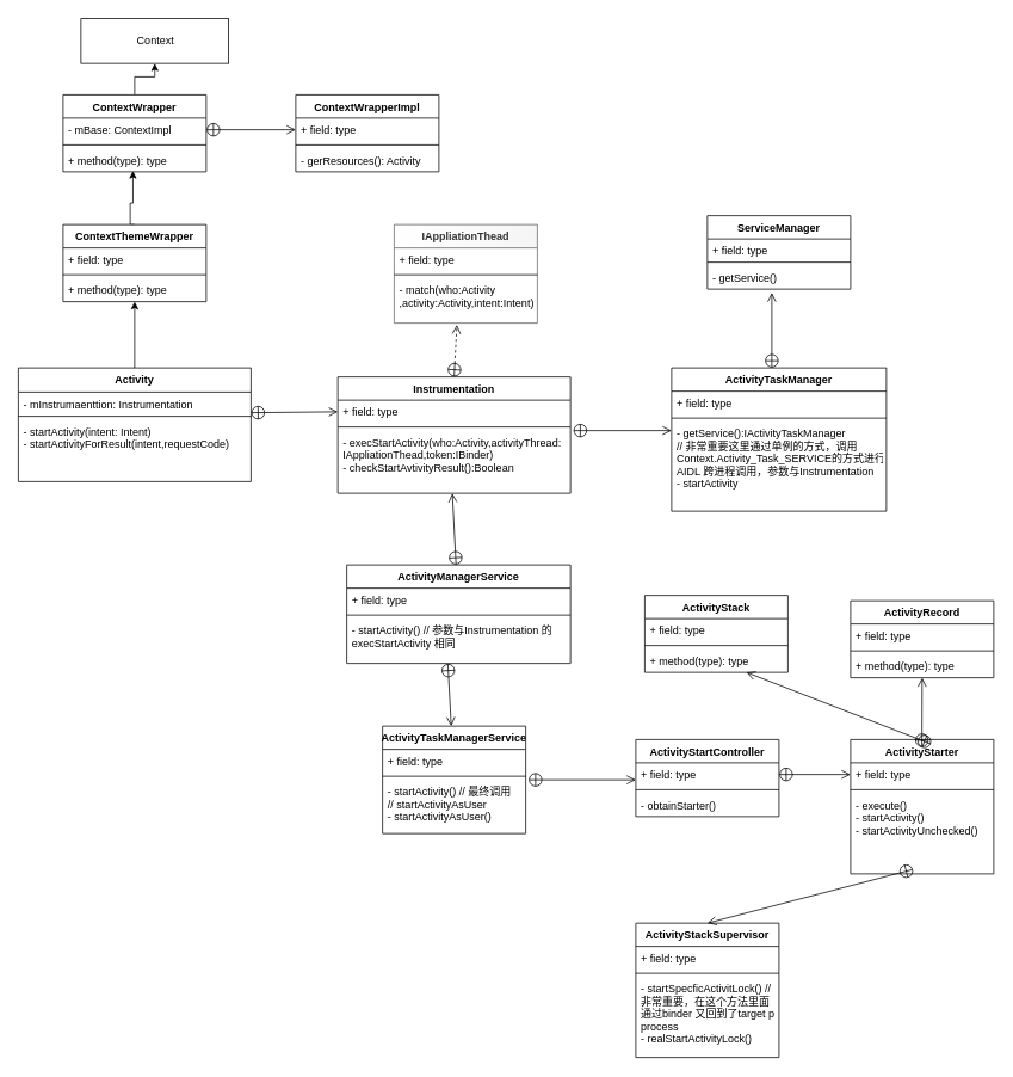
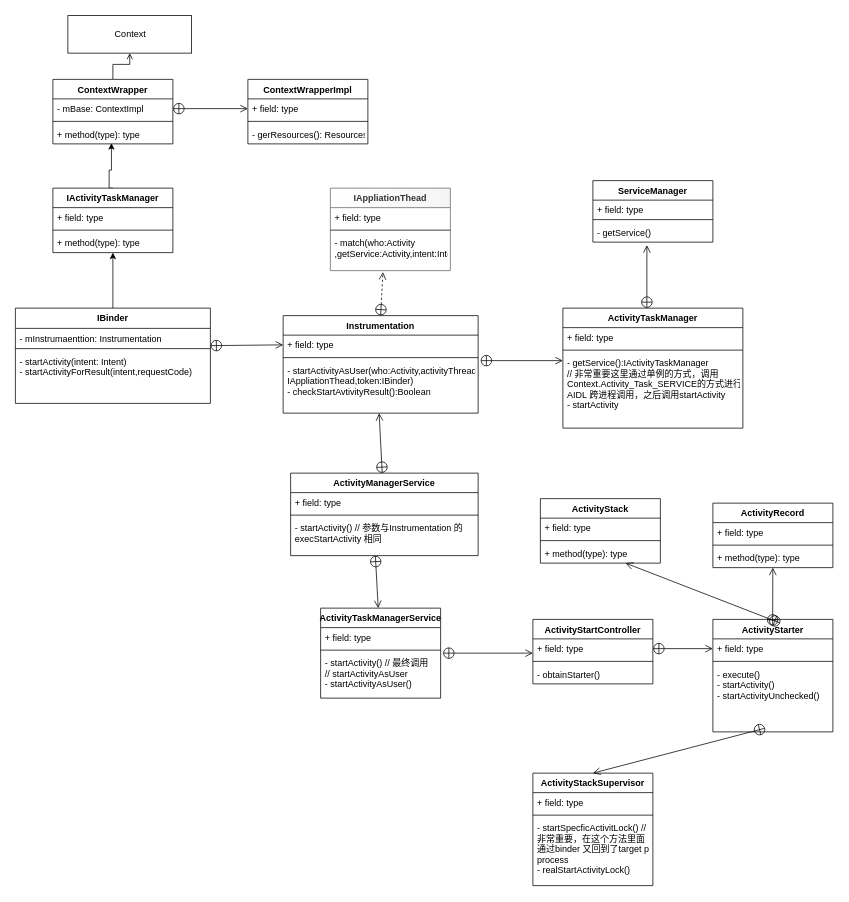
- <mxCell id="13" style="edgeStyle=orthogonalEdgeStyle;rounded=0;orthogonalLoop=1;jettySize=auto;html=1;exitX=0.5;exitY=0;exitDx=0;exitDy=0;entryX=0.5;entryY=1;entryDx=0;entryDy=0;" edge="1" parent="1" source="14" target="18"><mxGeometry relative="1" as="geometry" /></mxCell>
+ <mxCell id="13" style="edgeStyle=orthogonalEdgeStyle;rounded=0;orthogonalLoop=1;jettySize=auto;html=1;exitX=0.5;exitY=0;exitDx=0;exitDy=0;entryX=0.5;entryY=1;entryDx=0;entryDy=0;endArrow=open;" edge="1" parent="1" source="14" target="18"><mxGeometry relative="1" as="geometry" /></mxCell>
- <mxCell id="22" value="- gerResources(): Activity" style="text;strokeColor=none;fillColor=none;align=left;verticalAlign=top;spacingLeft=4;spacingRight=4;overflow=hidden;rotatable=0;points=[[0,0.5],[1,0.5]];portConstraint=eastwest;" vertex="1" parent="19"><mxGeometry y="60" width="160" height="26" as="geometry" /></mxCell>
+ <mxCell id="22" value="- gerResources(): Resources" style="text;strokeColor=none;fillColor=none;align=left;verticalAlign=top;spacingLeft=4;spacingRight=4;overflow=hidden;rotatable=0;points=[[0,0.5],[1,0.5]];portConstraint=eastwest;" vertex="1" parent="19"><mxGeometry y="60" width="160" height="26" as="geometry" /></mxCell>
- <mxCell id="9" value="ContextThemeWrapper&#10;" style="swimlane;fontStyle=1;align=center;verticalAlign=top;childLayout=stackLayout;horizontal=1;startSize=26;horizontalStack=0;resizeParent=1;resizeParentMax=0;resizeLast=0;collapsible=1;marginBottom=0;" vertex="1" parent="1"><mxGeometry x="70" y="250" width="160" height="86" as="geometry" /></mxCell>
+ <mxCell id="9" value="IActivityTaskManager&#10;" style="swimlane;fontStyle=1;align=center;verticalAlign=top;childLayout=stackLayout;horizontal=1;startSize=26;horizontalStack=0;resizeParent=1;resizeParentMax=0;resizeLast=0;collapsible=1;marginBottom=0;" vertex="1" parent="1"><mxGeometry x="70" y="250" width="160" height="86" as="geometry" /></mxCell>
- <mxCell id="31" value="- match(who:Activity&#10;,activity:Activity,intent:Intent) // 启动activity" style="text;strokeColor=none;fillColor=none;align=left;verticalAlign=top;spacingLeft=4;spacingRight=4;overflow=hidden;rotatable=0;points=[[0,0.5],[1,0.5]];portConstraint=eastwest;" vertex="1" parent="28"><mxGeometry y="60" width="160" height="50" as="geometry" /></mxCell>
+ <mxCell id="31" value="- match(who:Activity&#10;,getService:Activity,intent:Intent) // 启动activity" style="text;strokeColor=none;fillColor=none;align=left;verticalAlign=top;spacingLeft=4;spacingRight=4;overflow=hidden;rotatable=0;points=[[0,0.5],[1,0.5]];portConstraint=eastwest;" vertex="1" parent="28"><mxGeometry y="60" width="160" height="50" as="geometry" /></mxCell>
- <mxCell id="3" value="Activity&#10;" style="swimlane;fontStyle=1;align=center;verticalAlign=top;childLayout=stackLayout;horizontal=1;startSize=27;horizontalStack=0;resizeParent=1;resizeParentMax=0;resizeLast=0;collapsible=1;marginBottom=0;" vertex="1" parent="1"><mxGeometry x="20" y="410" width="260" height="127" as="geometry" /></mxCell>
+ <mxCell id="3" value="IBinder&#10;" style="swimlane;fontStyle=1;align=center;verticalAlign=top;childLayout=stackLayout;horizontal=1;startSize=27;horizontalStack=0;resizeParent=1;resizeParentMax=0;resizeLast=0;collapsible=1;marginBottom=0;" vertex="1" parent="1"><mxGeometry x="20" y="410" width="260" height="127" as="geometry" /></mxCell>
- <mxCell id="36" value="- getService():IActivityTaskManager&#10;// 非常重要这里通过单例的方式，调用&#10;Context.Activity_Task_SERVICE的方式进行&#10;AIDL 跨进程调用，参数与Instrumentation&#10;- startActivity" style="text;strokeColor=none;fillColor=none;align=left;verticalAlign=top;spacingLeft=4;spacingRight=4;overflow=hidden;rotatable=0;points=[[0,0.5],[1,0.5]];portConstraint=eastwest;" vertex="1" parent="33"><mxGeometry y="60" width="240" height="100" as="geometry" /></mxCell>
+ <mxCell id="36" value="- getService():IActivityTaskManager&#10;// 非常重要这里通过单例的方式，调用&#10;Context.Activity_Task_SERVICE的方式进行&#10;AIDL 跨进程调用，之后调用startActivity&#10;- startActivity" style="text;strokeColor=none;fillColor=none;align=left;verticalAlign=top;spacingLeft=4;spacingRight=4;overflow=hidden;rotatable=0;points=[[0,0.5],[1,0.5]];portConstraint=eastwest;" vertex="1" parent="33"><mxGeometry y="60" width="240" height="100" as="geometry" /></mxCell>
- <mxCell id="27" value="- execStartActivity(who:Activity,activityThread:&#10;IAppliationThead,token:IBinder)&#10;- checkStartAvtivityResult():Boolean" style="text;strokeColor=none;fillColor=none;align=left;verticalAlign=top;spacingLeft=4;spacingRight=4;overflow=hidden;rotatable=0;points=[[0,0.5],[1,0.5]];portConstraint=eastwest;" vertex="1" parent="24"><mxGeometry y="60" width="260" height="70" as="geometry" /></mxCell>
+ <mxCell id="27" value="- startActivityAsUser(who:Activity,activityThread:&#10;IAppliationThead,token:IBinder)&#10;- checkStartAvtivityResult():Boolean" style="text;strokeColor=none;fillColor=none;align=left;verticalAlign=top;spacingLeft=4;spacingRight=4;overflow=hidden;rotatable=0;points=[[0,0.5],[1,0.5]];portConstraint=eastwest;" vertex="1" parent="24"><mxGeometry y="60" width="260" height="70" as="geometry" /></mxCell>
